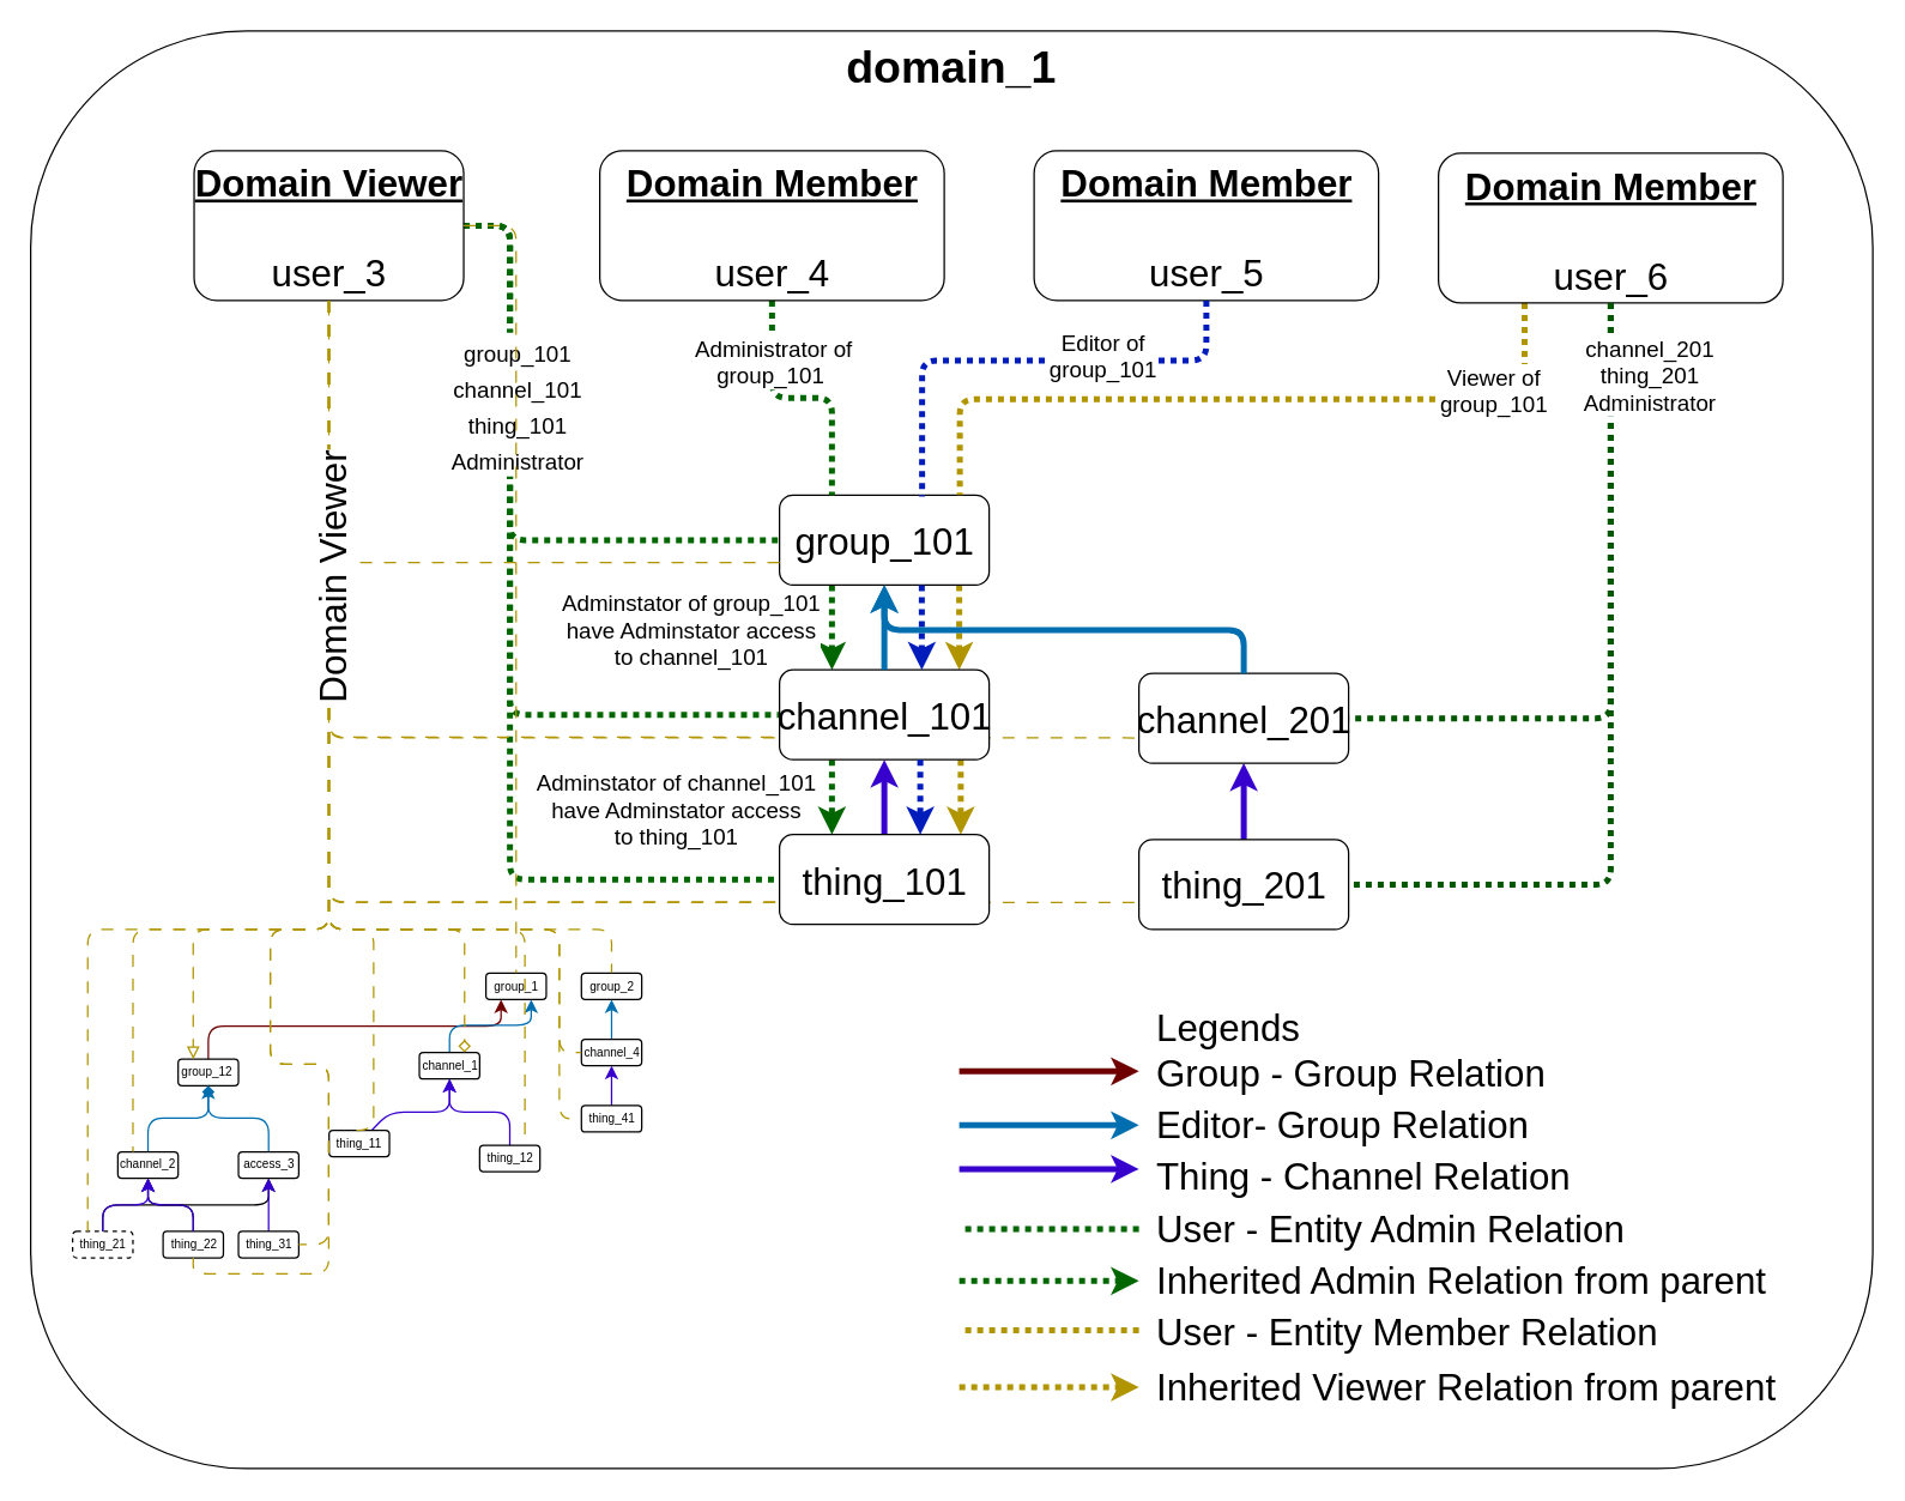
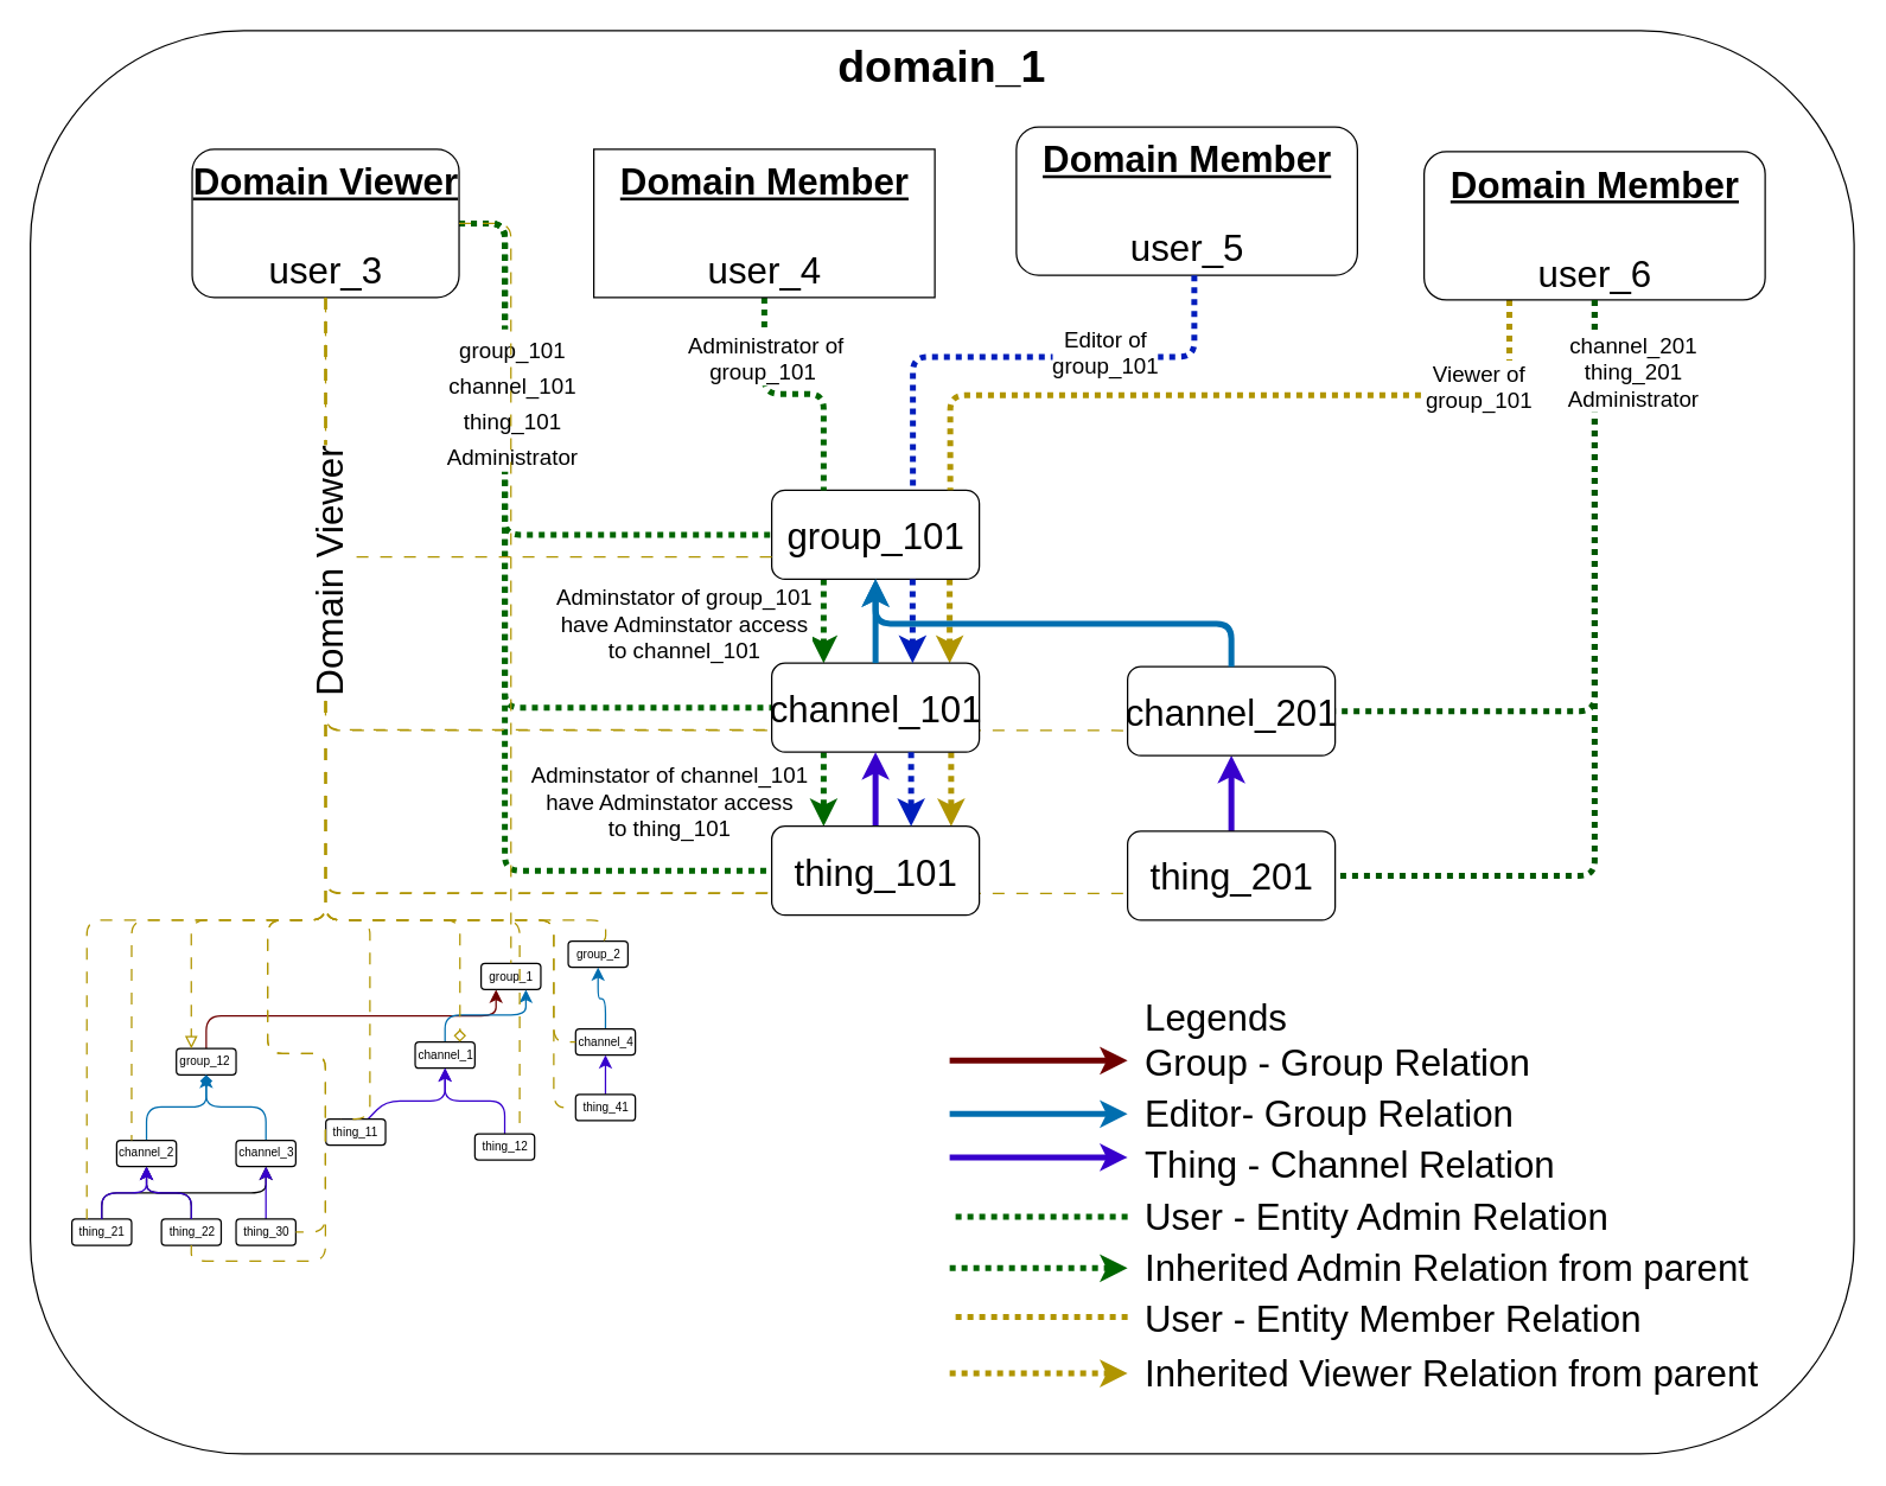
- <mxCell id="67" value="&lt;font style=&quot;font-size: 25px;&quot;&gt;&lt;b&gt;&lt;u&gt;Domain Member&lt;/u&gt;&lt;/b&gt;&lt;br&gt;&lt;br&gt;user_4&lt;/font&gt;" style="rounded=1;html=1;fontSize=25;verticalAlign=top;" parent="37" vertex="1"><mxGeometry x="400" y="100" width="230" height="100" as="geometry" /></mxCell>
+ <mxCell id="67" value="&lt;font style=&quot;font-size: 25px;&quot;&gt;&lt;b&gt;&lt;u&gt;Domain Member&lt;/u&gt;&lt;/b&gt;&lt;br&gt;&lt;br&gt;user_4&lt;/font&gt;" style="html=1;fontSize=25;verticalAlign=top;rounded=0;" parent="37" vertex="1"><mxGeometry x="400" y="100" width="230" height="100" as="geometry" /></mxCell>
- <mxCell id="70" value="&lt;font style=&quot;font-size: 25px;&quot;&gt;&lt;b&gt;&lt;u&gt;Domain Member&lt;/u&gt;&lt;/b&gt;&lt;br&gt;&lt;br&gt;user_5&lt;/font&gt;" style="rounded=1;html=1;fontSize=25;verticalAlign=top;" parent="37" vertex="1"><mxGeometry x="690" y="100" width="230" height="100" as="geometry" /></mxCell>
+ <mxCell id="70" value="&lt;font style=&quot;font-size: 25px;&quot;&gt;&lt;b&gt;&lt;u&gt;Domain Member&lt;/u&gt;&lt;/b&gt;&lt;br&gt;&lt;br&gt;user_5&lt;/font&gt;" style="rounded=1;html=1;fontSize=25;verticalAlign=top;" parent="37" vertex="1"><mxGeometry x="685" y="85" width="230" height="100" as="geometry" /></mxCell>
- <mxCell id="30" value="group_2" style="rounded=1;html=1;fontSize=8;" parent="8" vertex="1"><mxGeometry x="339.735" y="22.115" width="40.265" height="17.692" as="geometry" /></mxCell>
+ <mxCell id="30" value="group_2" style="rounded=1;html=1;fontSize=8;" parent="8" vertex="1"><mxGeometry x="334.735" y="7.115" width="40.265" height="17.692" as="geometry" /></mxCell>
- <mxCell id="15" value="access_3" style="rounded=1;html=1;fontSize=8;" parent="8" vertex="1"><mxGeometry x="110.728" y="141.538" width="40.265" height="17.692" as="geometry" /></mxCell>
+ <mxCell id="15" value="channel_3" style="rounded=1;html=1;fontSize=8;" parent="8" vertex="1"><mxGeometry x="110.728" y="141.538" width="40.265" height="17.692" as="geometry" /></mxCell>
- <mxCell id="27" value="thing_31" style="rounded=1;html=1;fontSize=8;" parent="8" vertex="1"><mxGeometry x="110.728" y="194.615" width="40.265" height="17.692" as="geometry" /></mxCell>
+ <mxCell id="27" value="thing_30" style="rounded=1;html=1;fontSize=8;" parent="8" vertex="1"><mxGeometry x="110.728" y="194.615" width="40.265" height="17.692" as="geometry" /></mxCell>
- <mxCell id="23" value="thing_21" style="rounded=1;html=1;fontSize=8;dashed=1;" parent="8" vertex="1"><mxGeometry y="194.615" width="40.265" height="17.692" as="geometry" /></mxCell>
+ <mxCell id="23" value="thing_21" style="rounded=1;html=1;fontSize=8;" parent="8" vertex="1"><mxGeometry y="194.615" width="40.265" height="17.692" as="geometry" /></mxCell>
